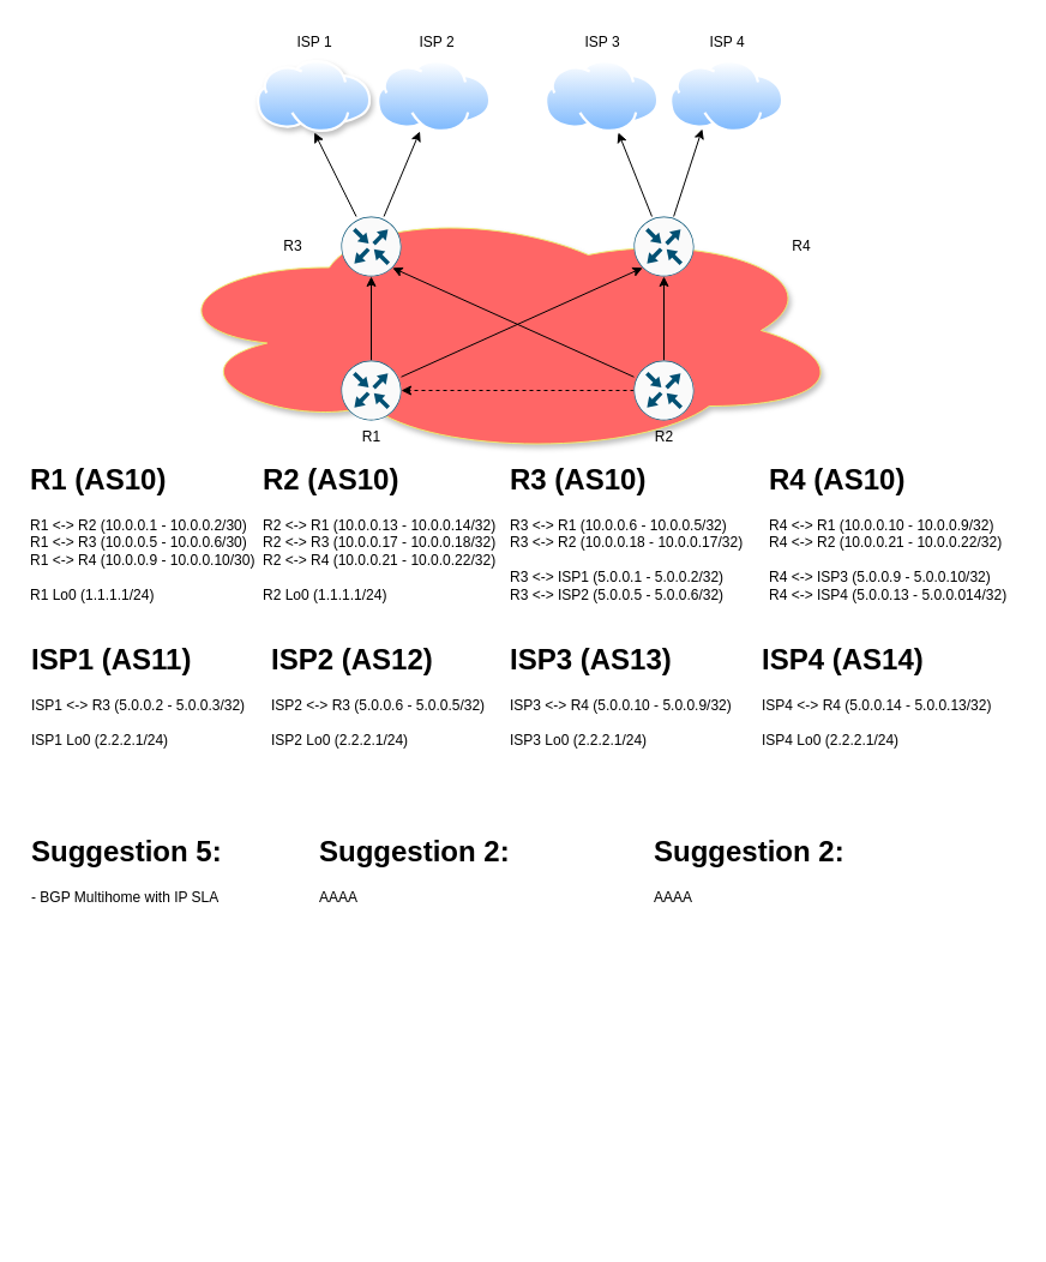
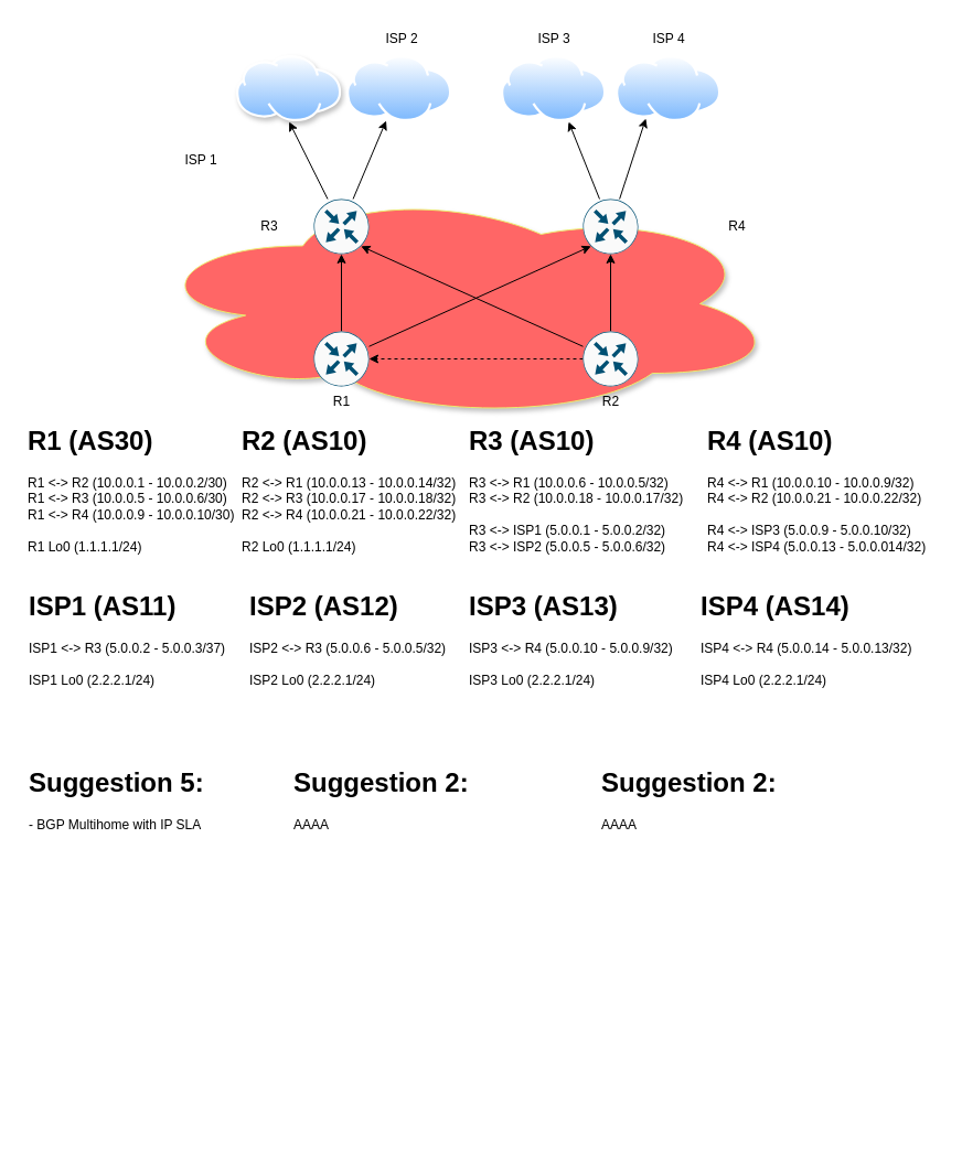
- <mxCell id="20" value="ISP 1&lt;br&gt;" style="text;html=1;strokeColor=none;fillColor=none;align=center;verticalAlign=middle;whiteSpace=wrap;rounded=0;" vertex="1" parent="1"><mxGeometry x="231.62" y="20" width="60" height="30" as="geometry" /></mxCell>
+ <mxCell id="20" value="ISP 1&lt;br&gt;" style="text;html=1;strokeColor=none;fillColor=none;align=center;verticalAlign=middle;whiteSpace=wrap;rounded=0;" vertex="1" parent="1"><mxGeometry x="151.62" y="130" width="60" height="30" as="geometry" /></mxCell>
- <mxCell id="27" value="&lt;h1&gt;R1 (AS10)&lt;/h1&gt;&lt;div&gt;R1 &amp;lt;-&amp;gt; R2 (10.0.0.1 - 10.0.0.2/30)&lt;/div&gt;&lt;div&gt;R1 &amp;lt;-&amp;gt; R3 (10.0.0.5 - 10.0.0.6/30)&lt;/div&gt;&lt;div&gt;R1 &amp;lt;-&amp;gt; R4 (10.0.0.9 - 10.0.0.10/30)&lt;/div&gt;&lt;div&gt;&lt;br&gt;&lt;/div&gt;&lt;div&gt;R1 Lo0 (1.1.1.1/24)&lt;/div&gt;" style="text;html=1;strokeColor=none;fillColor=none;spacing=5;spacingTop=-20;whiteSpace=wrap;overflow=hidden;rounded=0;shadow=1;" vertex="1" parent="1"><mxGeometry y="380" width="200" height="160" as="geometry" x="20" /></mxCell>
+ <mxCell id="27" value="&lt;h1&gt;R1 (AS30)&lt;/h1&gt;&lt;div&gt;R1 &amp;lt;-&amp;gt; R2 (10.0.0.1 - 10.0.0.2/30)&lt;/div&gt;&lt;div&gt;R1 &amp;lt;-&amp;gt; R3 (10.0.0.5 - 10.0.0.6/30)&lt;/div&gt;&lt;div&gt;R1 &amp;lt;-&amp;gt; R4 (10.0.0.9 - 10.0.0.10/30)&lt;/div&gt;&lt;div&gt;&lt;br&gt;&lt;/div&gt;&lt;div&gt;R1 Lo0 (1.1.1.1/24)&lt;/div&gt;" style="text;html=1;strokeColor=none;fillColor=none;spacing=5;spacingTop=-20;whiteSpace=wrap;overflow=hidden;rounded=0;shadow=1;" vertex="1" parent="1"><mxGeometry y="380" width="200" height="160" as="geometry" x="20" /></mxCell>
- <mxCell id="33" value="&lt;h1&gt;ISP1 (AS11)&lt;/h1&gt;&lt;div&gt;ISP1 &amp;lt;-&amp;gt; R3 (5.0.0.2 - 5.0.0.3/32)&lt;/div&gt;&lt;div&gt;&lt;br&gt;&lt;/div&gt;&lt;div&gt;ISP1 Lo0 (2.2.2.1/24)&lt;/div&gt;" style="text;html=1;strokeColor=none;fillColor=none;spacing=5;spacingTop=-20;whiteSpace=wrap;overflow=hidden;rounded=0;shadow=1;" vertex="1" parent="1"><mxGeometry x="20.62" y="530" width="200" height="160" as="geometry" /></mxCell>
+ <mxCell id="33" value="&lt;h1&gt;ISP1 (AS11)&lt;/h1&gt;&lt;div&gt;ISP1 &amp;lt;-&amp;gt; R3 (5.0.0.2 - 5.0.0.3/37)&lt;/div&gt;&lt;div&gt;&lt;br&gt;&lt;/div&gt;&lt;div&gt;ISP1 Lo0 (2.2.2.1/24)&lt;/div&gt;" style="text;html=1;strokeColor=none;fillColor=none;spacing=5;spacingTop=-20;whiteSpace=wrap;overflow=hidden;rounded=0;shadow=1;" vertex="1" parent="1"><mxGeometry x="20.62" y="530" width="200" height="160" as="geometry" /></mxCell>
